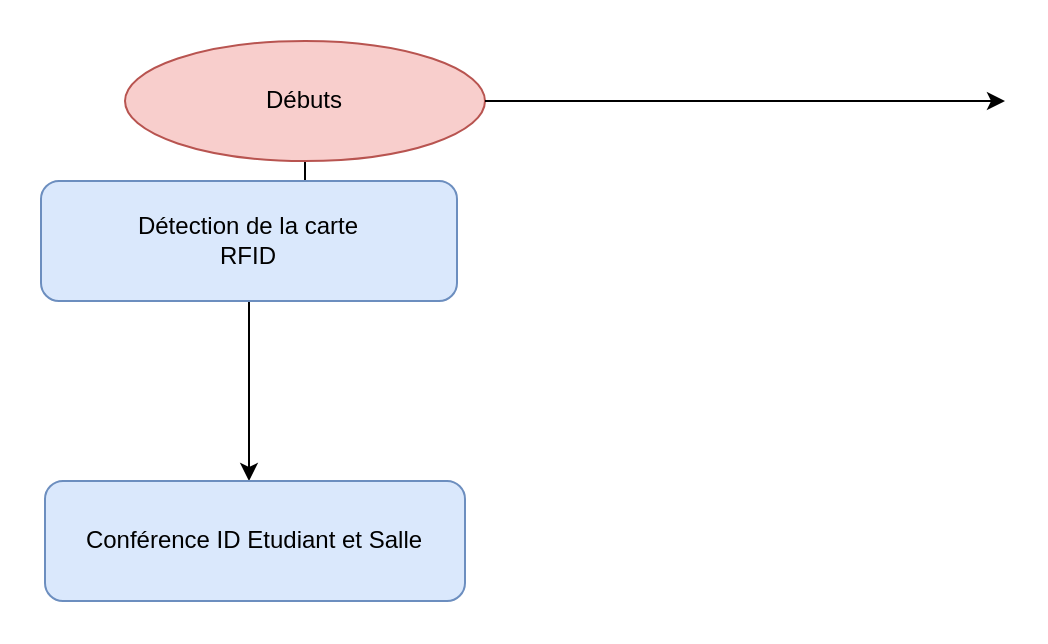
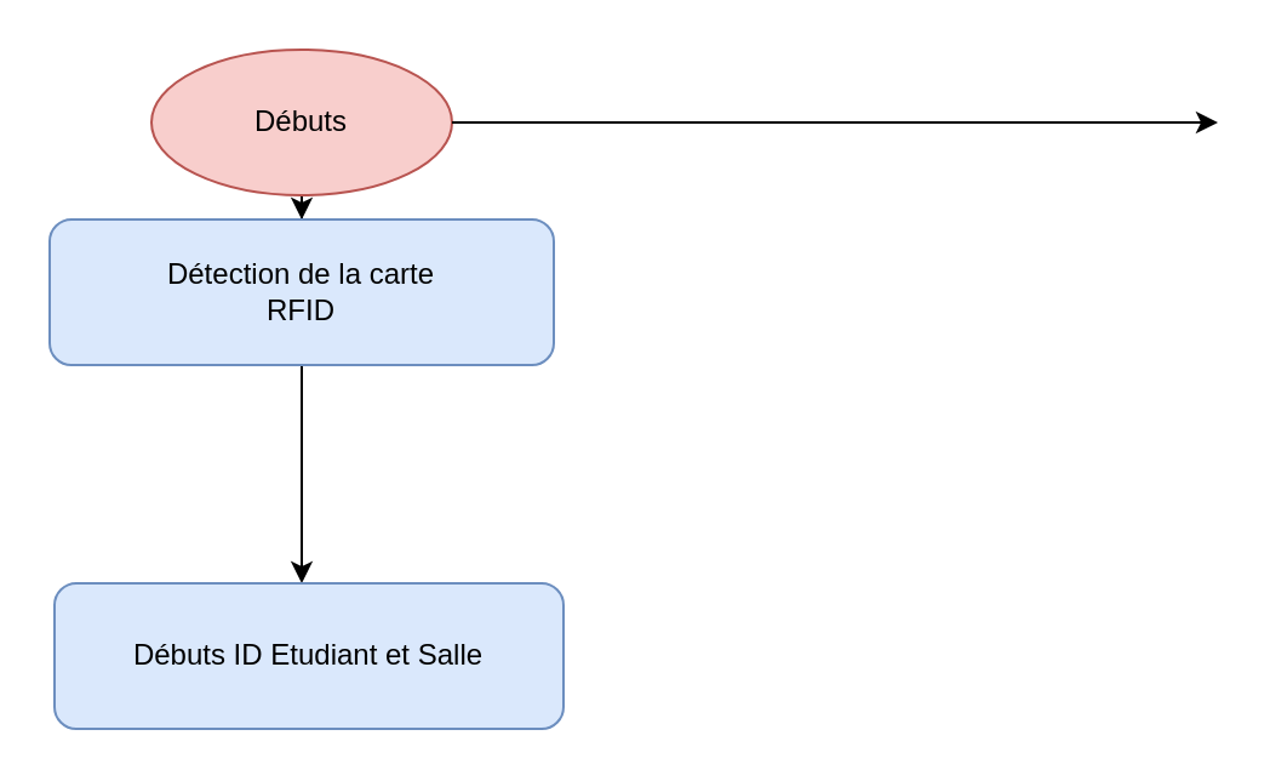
- <mxCell id="3" value="&lt;p class=&quot;MsoNormal&quot;&gt;&lt;font&gt;Débuts&lt;/font&gt;&lt;/p&gt;" style="ellipse;whiteSpace=wrap;html=1;fillColor=#f8cecc;strokeColor=#b85450;" vertex="1" parent="1"><mxGeometry x="62" y="20" width="180" height="60" as="geometry" /></mxCell>
+ <mxCell id="3" value="&lt;p class=&quot;MsoNormal&quot;&gt;&lt;font&gt;Débuts&lt;/font&gt;&lt;/p&gt;" style="ellipse;whiteSpace=wrap;html=1;fillColor=#f8cecc;strokeColor=#b85450;" vertex="1" parent="1"><mxGeometry x="62" y="20" width="124" height="60" as="geometry" /></mxCell>
- <mxCell id="7" value="&lt;p class=&quot;MsoNormal&quot;&gt;&lt;font&gt;Conférence ID Etudiant et Salle&lt;/font&gt;&lt;/p&gt;" style="rounded=1;whiteSpace=wrap;html=1;fillColor=#dae8fc;strokeColor=#6c8ebf;" vertex="1" parent="1"><mxGeometry x="22" y="240" width="210" height="60" as="geometry" /></mxCell>
+ <mxCell id="7" value="&lt;p class=&quot;MsoNormal&quot;&gt;&lt;font&gt;Débuts ID Etudiant et Salle&lt;/font&gt;&lt;/p&gt;" style="rounded=1;whiteSpace=wrap;html=1;fillColor=#dae8fc;strokeColor=#6c8ebf;" vertex="1" parent="1"><mxGeometry x="22" y="240" width="210" height="60" as="geometry" /></mxCell>
